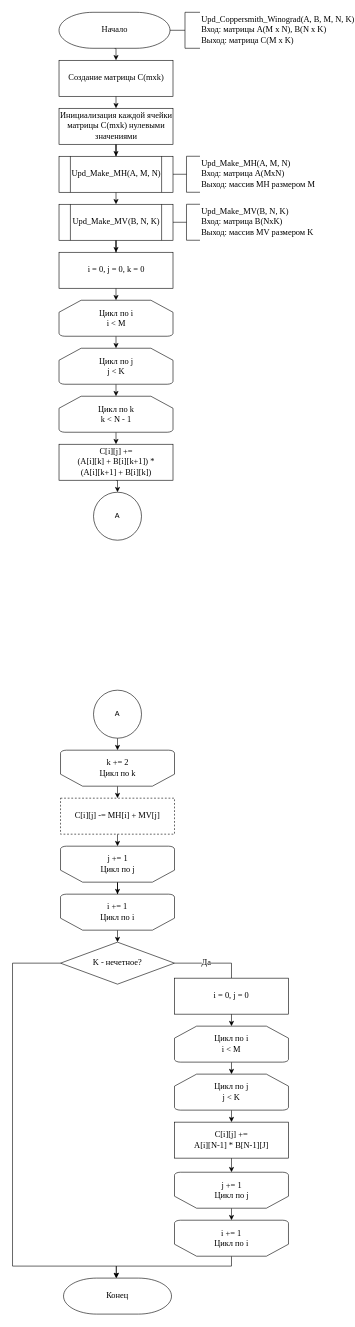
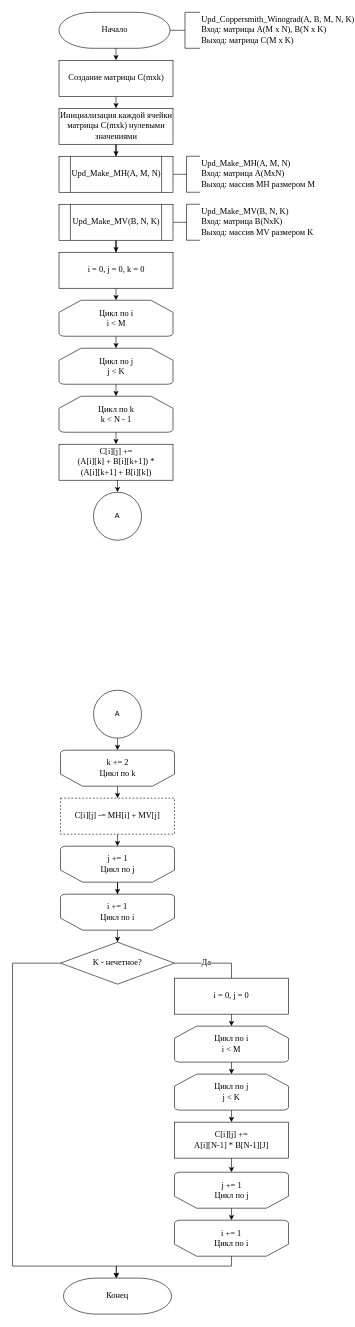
- <mxCell id="10" style="edgeStyle=orthogonalEdgeStyle;rounded=0;orthogonalLoop=1;jettySize=auto;html=1;exitX=0.5;exitY=1;exitDx=0;exitDy=0;entryX=0.5;entryY=0;entryDx=0;entryDy=0;" parent="1" source="11" target="51" edge="1"><mxGeometry relative="1" as="geometry" /></mxCell>
